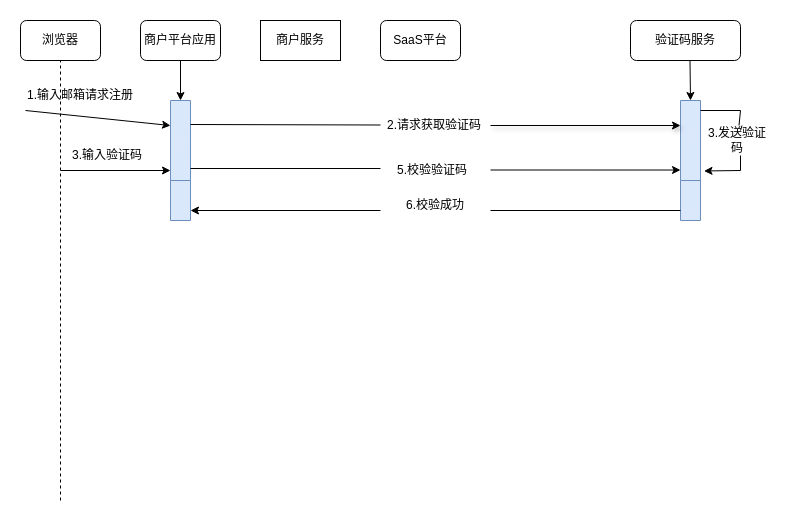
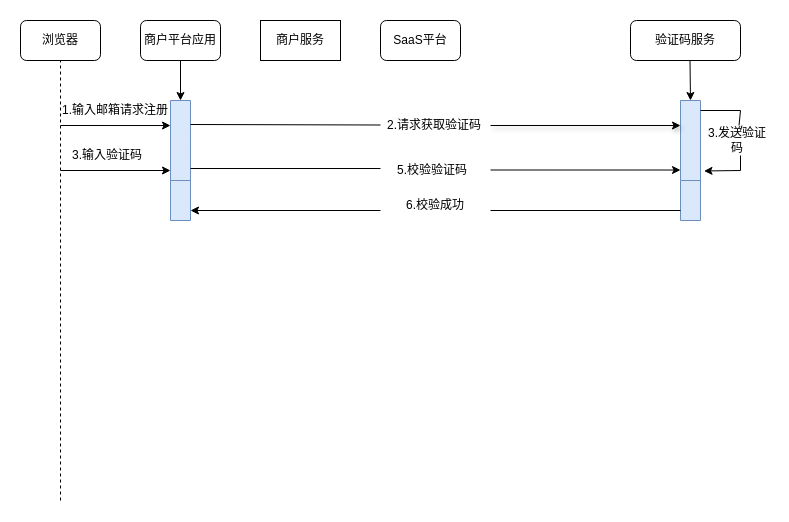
- <mxCell id="8" value="1.输入邮箱请求注册" style="text;html=1;align=center;verticalAlign=middle;whiteSpace=wrap;rounded=0;" parent="1" vertex="1"><mxGeometry x="25" y="80" width="110" height="30" as="geometry" /></mxCell>
+ <mxCell id="8" value="1.输入邮箱请求注册" style="text;html=1;align=center;verticalAlign=middle;whiteSpace=wrap;rounded=0;" parent="1" vertex="1"><mxGeometry x="60" y="95" width="110" height="30" as="geometry" /></mxCell>
